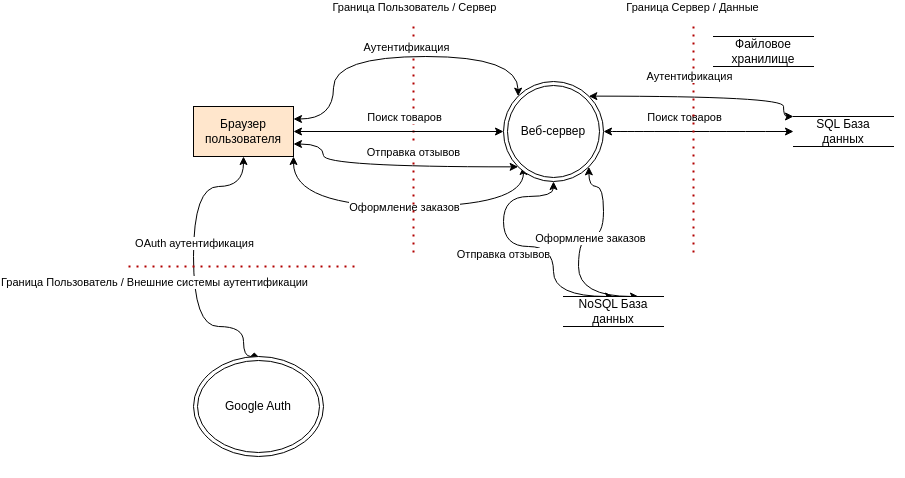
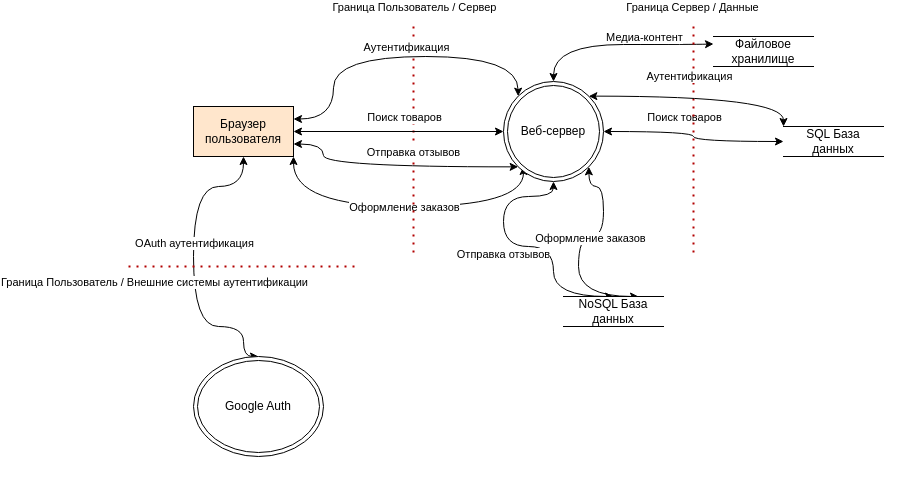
+ <mxCell id="7" style="edgeStyle=orthogonalEdgeStyle;rounded=0;orthogonalLoop=1;jettySize=auto;html=1;entryX=0;entryY=0.25;entryDx=0;entryDy=0;curved=1;startArrow=classic;startFill=1;" edge="1" parent="1" source="15" target="24"><mxGeometry relative="1" as="geometry"><Array as="points"><mxPoint x="445" y="38" /><mxPoint x="585" y="38" /></Array></mxGeometry></mxCell>
+ <mxCell id="8" value="Медиа-контент" style="edgeLabel;html=1;align=center;verticalAlign=middle;resizable=0;points=[];" vertex="1" connectable="0" parent="7"><mxGeometry x="0.154" y="2" relative="1" as="geometry"><mxPoint x="13" y="-6" as="offset" /></mxGeometry></mxCell>
- <mxCell id="17" value="SQL База данных" style="html=1;dashed=0;whiteSpace=wrap;shape=partialRectangle;right=0;left=0;" vertex="1" parent="1"><mxGeometry x="685" y="110" width="100" height="30" as="geometry" /></mxCell>
+ <mxCell id="17" value="SQL База данных" style="html=1;dashed=0;whiteSpace=wrap;shape=partialRectangle;right=0;left=0;" vertex="1" parent="1"><mxGeometry x="675" y="120" width="100" height="30" as="geometry" /></mxCell>
- <mxCell id="2" style="edgeStyle=orthogonalEdgeStyle;rounded=0;orthogonalLoop=1;jettySize=auto;html=1;entryX=0.5;entryY=0;entryDx=0;entryDy=0;curved=1;exitX=0.5;exitY=1;exitDx=0;exitDy=0;startArrow=classic;startFill=1;endArrow=diamond;" edge="1" parent="1" source="6" target="16"><mxGeometry relative="1" as="geometry"><Array as="points"><mxPoint x="135" y="180" /><mxPoint x="85" y="180" /><mxPoint x="85" y="320" /><mxPoint x="135" y="320" /></Array></mxGeometry></mxCell>
+ <mxCell id="2" style="edgeStyle=orthogonalEdgeStyle;rounded=0;orthogonalLoop=1;jettySize=auto;html=1;entryX=0.5;entryY=0;entryDx=0;entryDy=0;curved=1;exitX=0.5;exitY=1;exitDx=0;exitDy=0;startArrow=classic;startFill=1;" edge="1" parent="1" source="6" target="16"><mxGeometry relative="1" as="geometry"><Array as="points"><mxPoint x="135" y="180" /><mxPoint x="85" y="180" /><mxPoint x="85" y="320" /><mxPoint x="135" y="320" /></Array></mxGeometry></mxCell>
